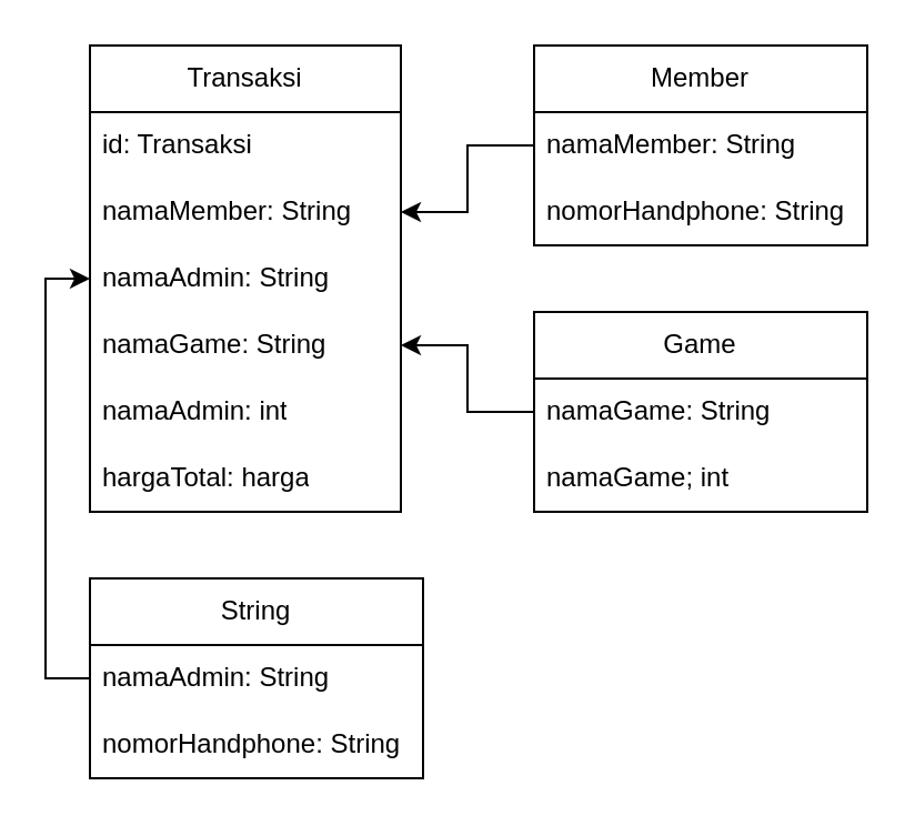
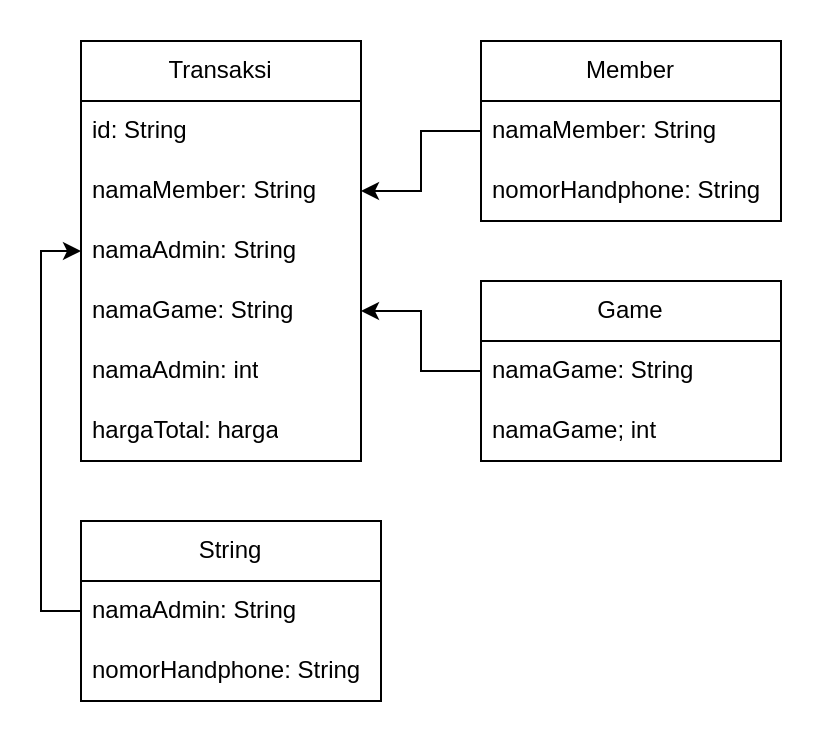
- <mxCell id="3" value="id: Transaksi" style="text;strokeColor=none;fillColor=none;align=left;verticalAlign=middle;spacingLeft=4;spacingRight=4;overflow=hidden;points=[[0,0.5],[1,0.5]];portConstraint=eastwest;rotatable=0;whiteSpace=wrap;html=1;" vertex="1" parent="2"><mxGeometry y="30" width="140" height="30" as="geometry" /></mxCell>
+ <mxCell id="3" value="id: String" style="text;strokeColor=none;fillColor=none;align=left;verticalAlign=middle;spacingLeft=4;spacingRight=4;overflow=hidden;points=[[0,0.5],[1,0.5]];portConstraint=eastwest;rotatable=0;whiteSpace=wrap;html=1;" vertex="1" parent="2"><mxGeometry y="30" width="140" height="30" as="geometry" /></mxCell>
